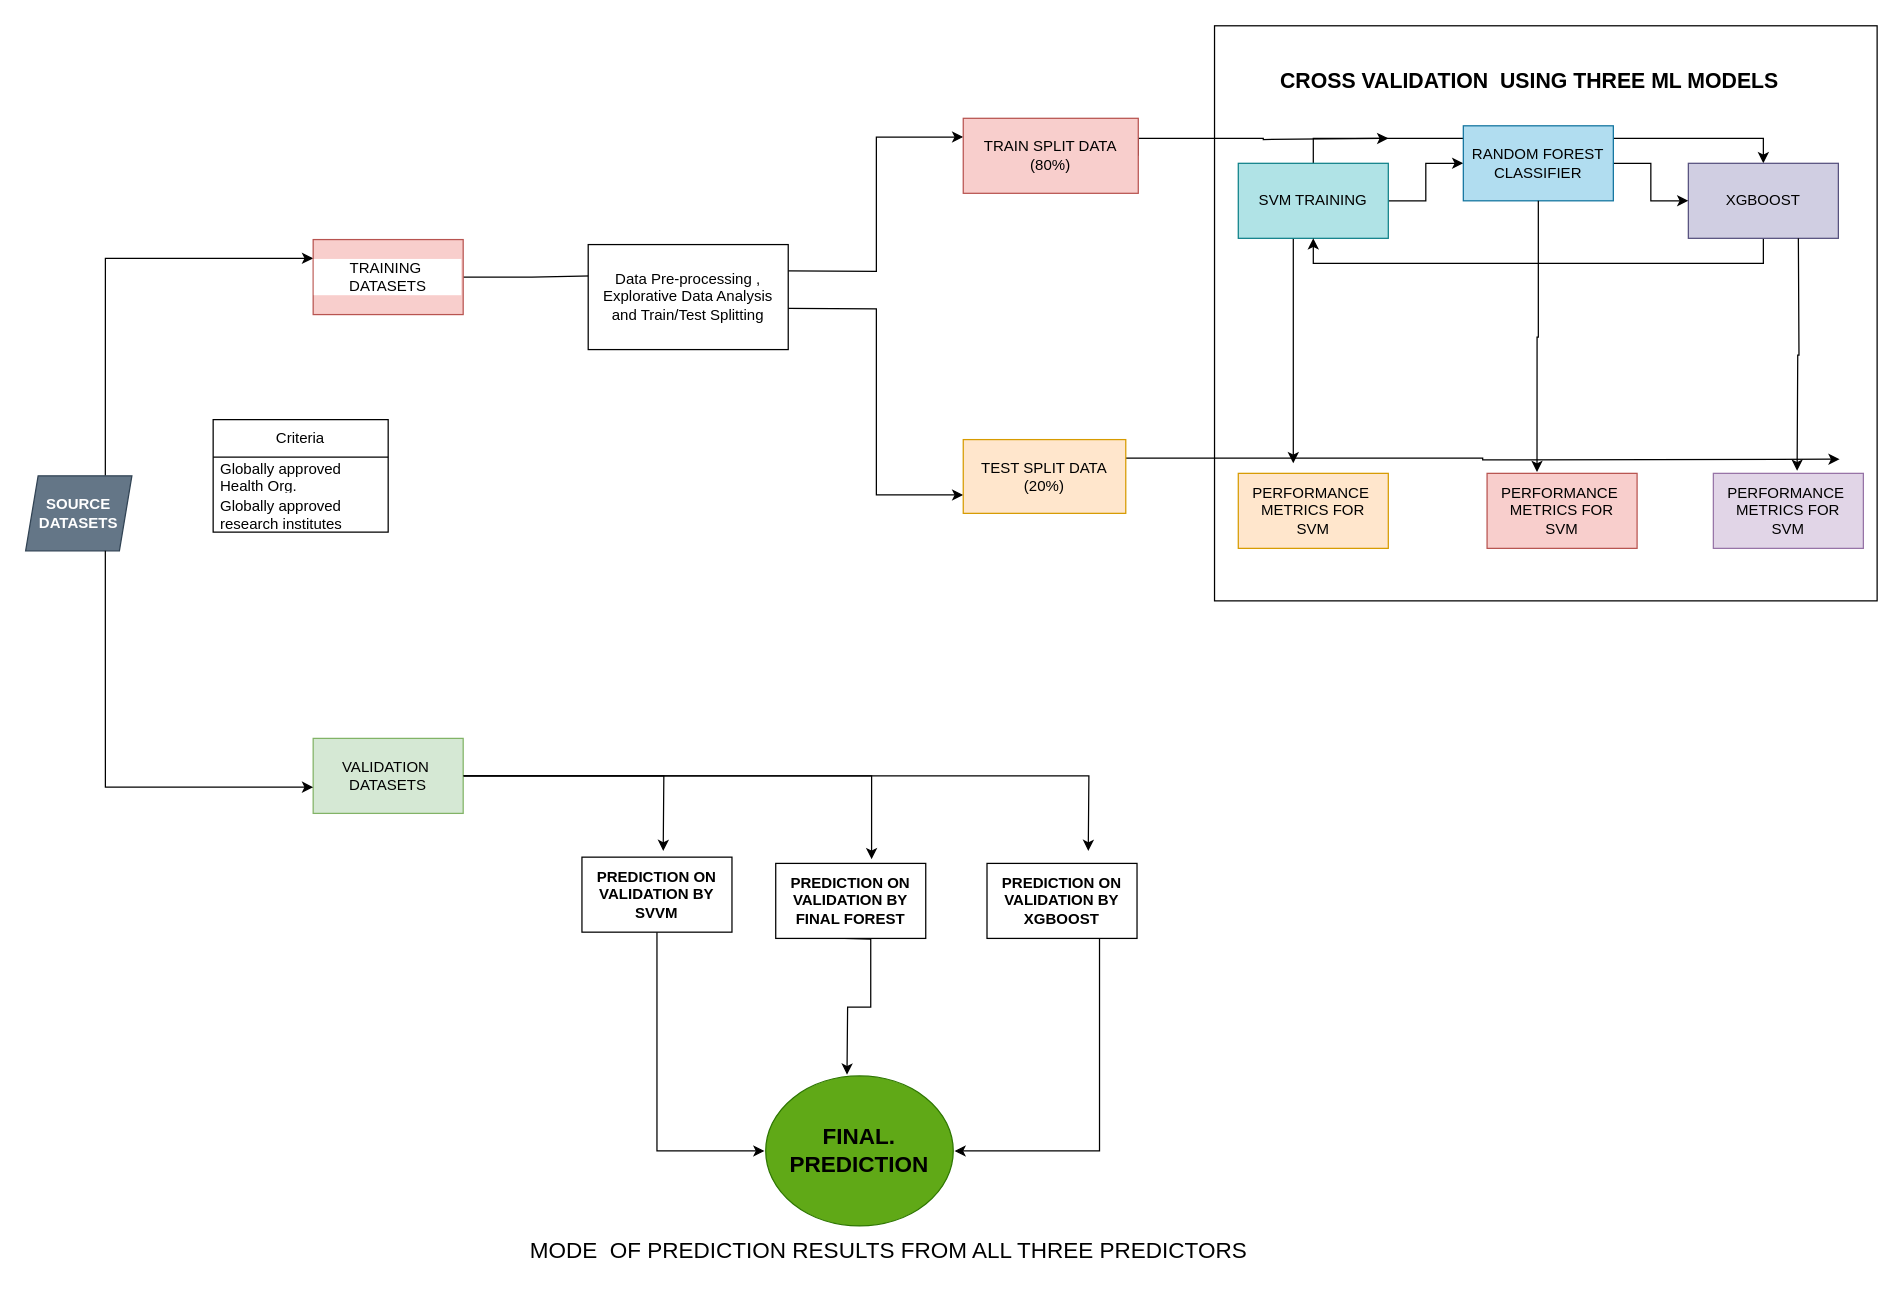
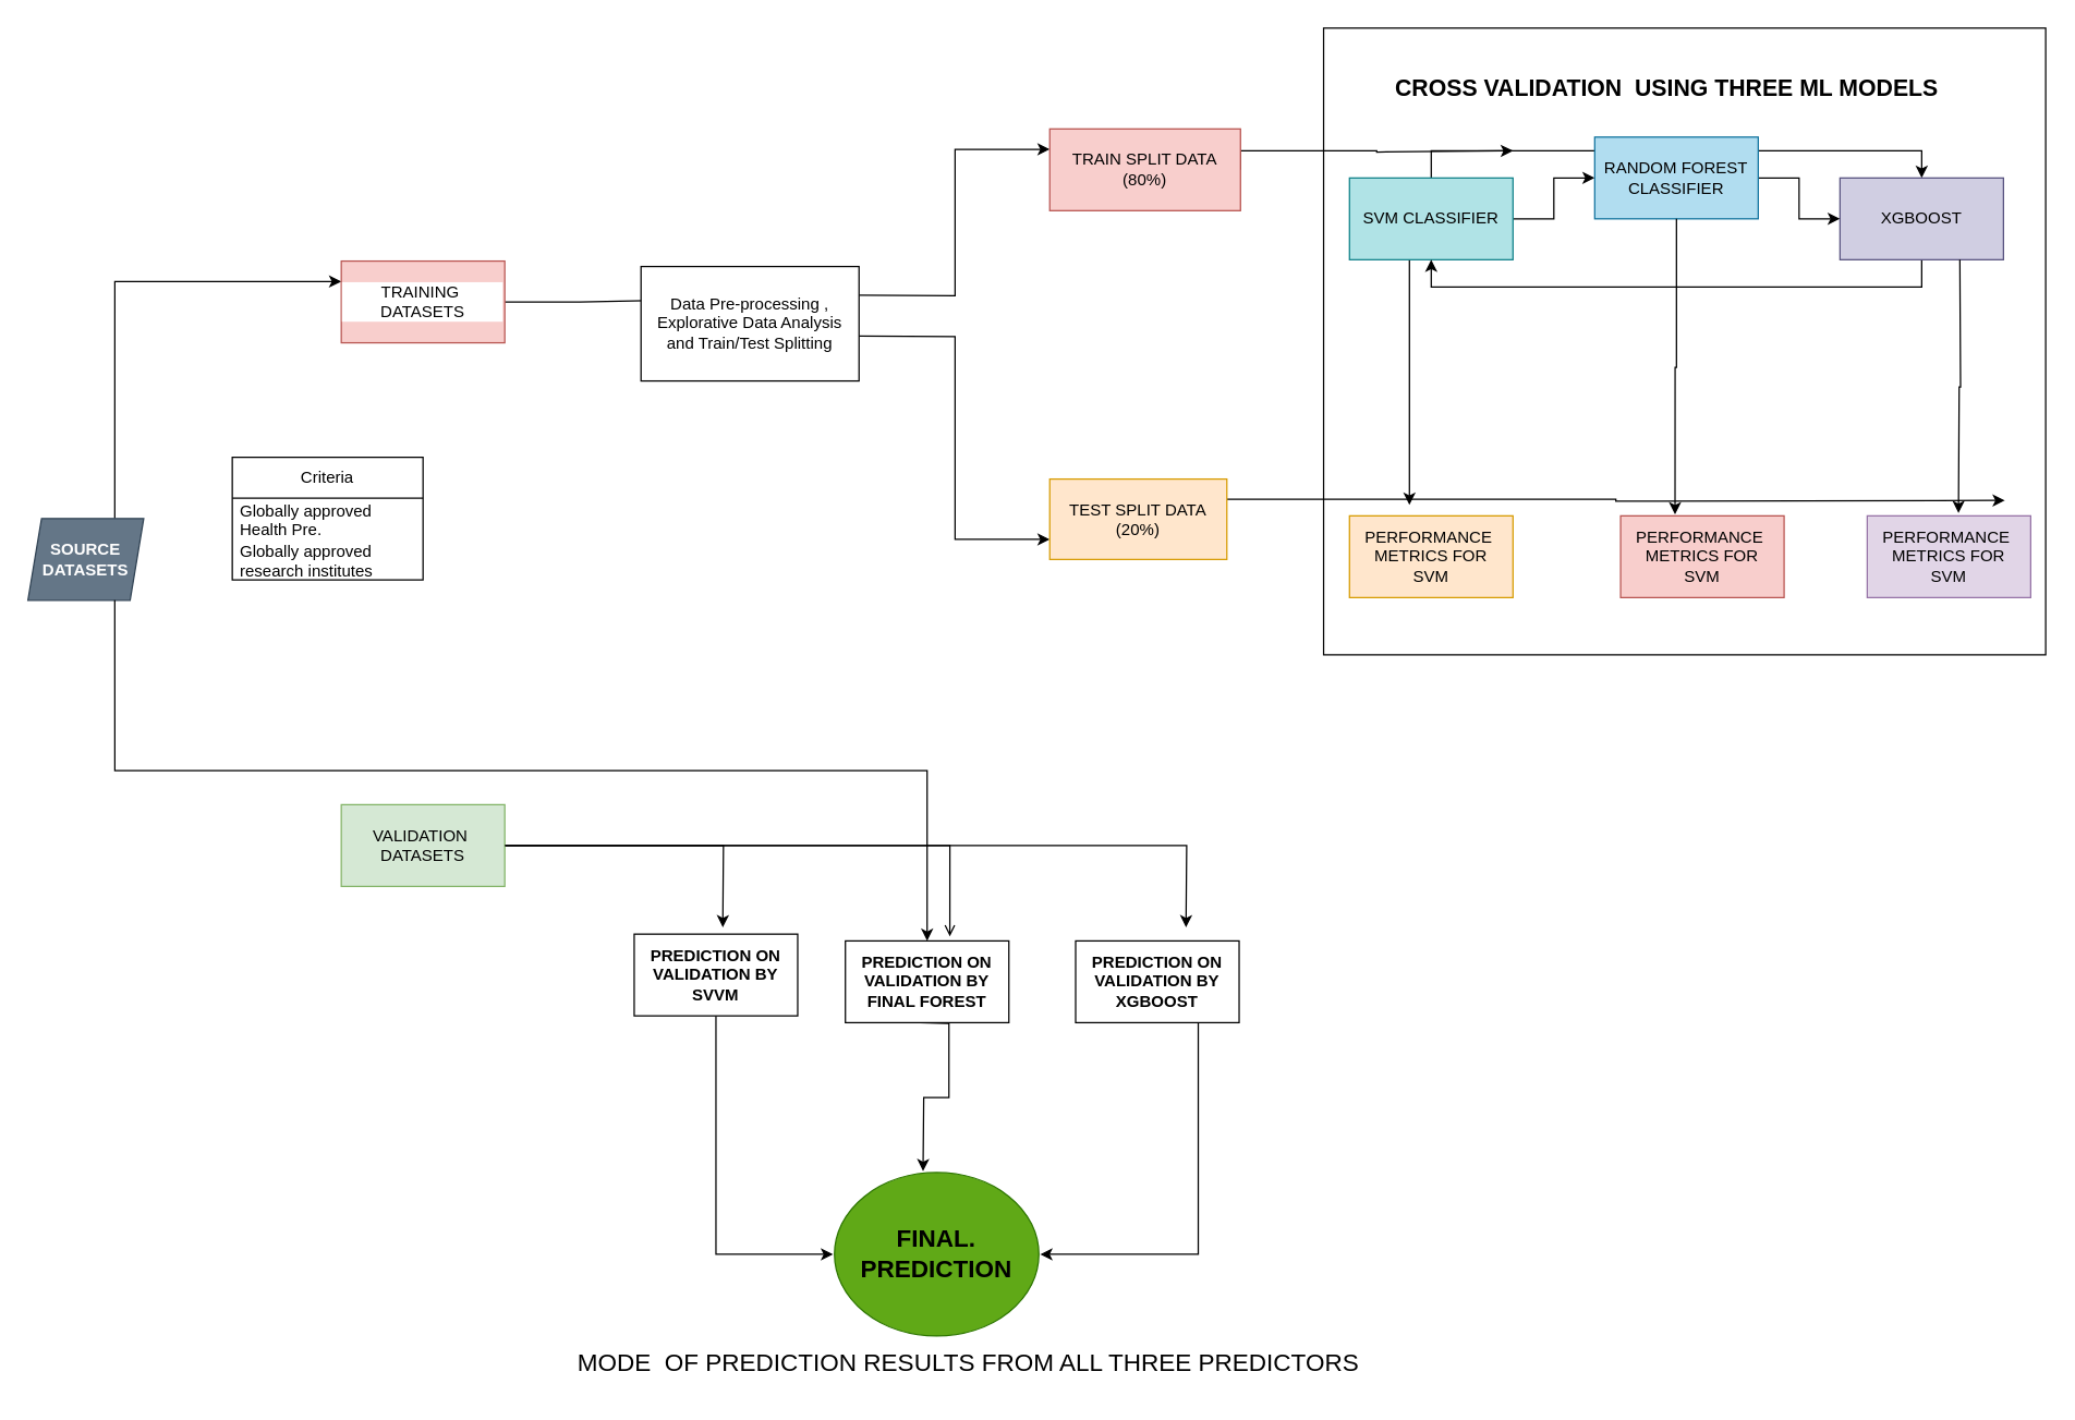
- <mxCell id="25" value="SVM TRAINING" style="whiteSpace=wrap;html=1;fillColor=#b0e3e6;strokeColor=#0e8088;" vertex="1" parent="1"><mxGeometry x="990" y="130" width="120" height="60" as="geometry" /></mxCell>
+ <mxCell id="25" value="SVM CLASSIFIER" style="whiteSpace=wrap;html=1;fillColor=#b0e3e6;strokeColor=#0e8088;" vertex="1" parent="1"><mxGeometry x="990" y="130" width="120" height="60" as="geometry" /></mxCell>
- <mxCell id="11" value="Globally approved Health Org." style="text;strokeColor=none;fillColor=none;align=left;verticalAlign=middle;spacingLeft=4;spacingRight=4;overflow=hidden;points=[[0,0.5],[1,0.5]];portConstraint=eastwest;rotatable=0;whiteSpace=wrap;html=1;" vertex="1" parent="10"><mxGeometry y="30" width="140" height="30" as="geometry" /></mxCell>
+ <mxCell id="11" value="Globally approved Health Pre." style="text;strokeColor=none;fillColor=none;align=left;verticalAlign=middle;spacingLeft=4;spacingRight=4;overflow=hidden;points=[[0,0.5],[1,0.5]];portConstraint=eastwest;rotatable=0;whiteSpace=wrap;html=1;" vertex="1" parent="10"><mxGeometry y="30" width="140" height="30" as="geometry" /></mxCell>
- <mxCell id="13" style="edgeStyle=orthogonalEdgeStyle;rounded=0;orthogonalLoop=1;jettySize=auto;html=1;exitX=0.75;exitY=1;exitDx=0;exitDy=0;entryX=0;entryY=0.65;entryDx=0;entryDy=0;entryPerimeter=0;" edge="1" parent="1" source="4" target="7"><mxGeometry relative="1" as="geometry" /></mxCell>
+ <mxCell id="13" style="edgeStyle=orthogonalEdgeStyle;rounded=0;orthogonalLoop=1;jettySize=auto;html=1;exitX=0.75;exitY=1;exitDx=0;exitDy=0;" edge="1" parent="1" source="4" target="38"><mxGeometry relative="1" as="geometry" /></mxCell>
- <mxCell id="41" style="edgeStyle=orthogonalEdgeStyle;rounded=0;orthogonalLoop=1;jettySize=auto;html=1;exitX=1;exitY=0.5;exitDx=0;exitDy=0;entryX=0.639;entryY=-0.056;entryDx=0;entryDy=0;entryPerimeter=0;" edge="1" parent="1" source="7" target="38"><mxGeometry relative="1" as="geometry" /></mxCell>
+ <mxCell id="41" style="edgeStyle=orthogonalEdgeStyle;rounded=0;orthogonalLoop=1;jettySize=auto;html=1;exitX=1;exitY=0.5;exitDx=0;exitDy=0;entryX=0.639;entryY=-0.056;entryDx=0;entryDy=0;entryPerimeter=0;endArrow=open;" edge="1" parent="1" source="7" target="38"><mxGeometry relative="1" as="geometry" /></mxCell>
